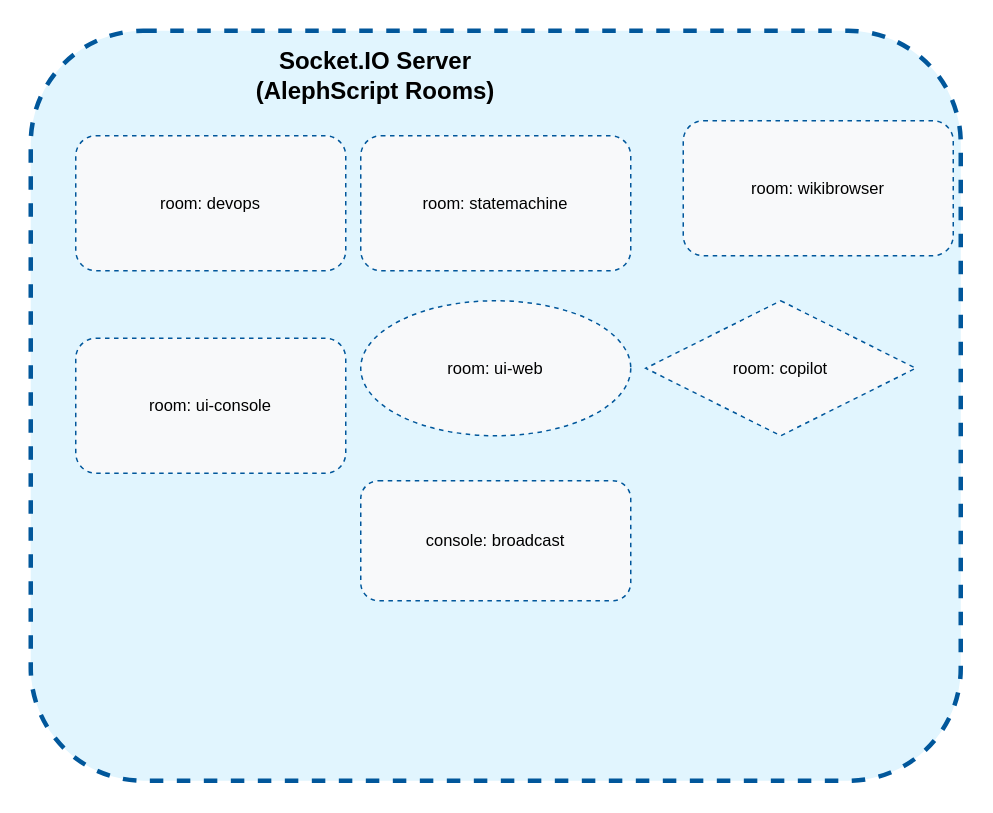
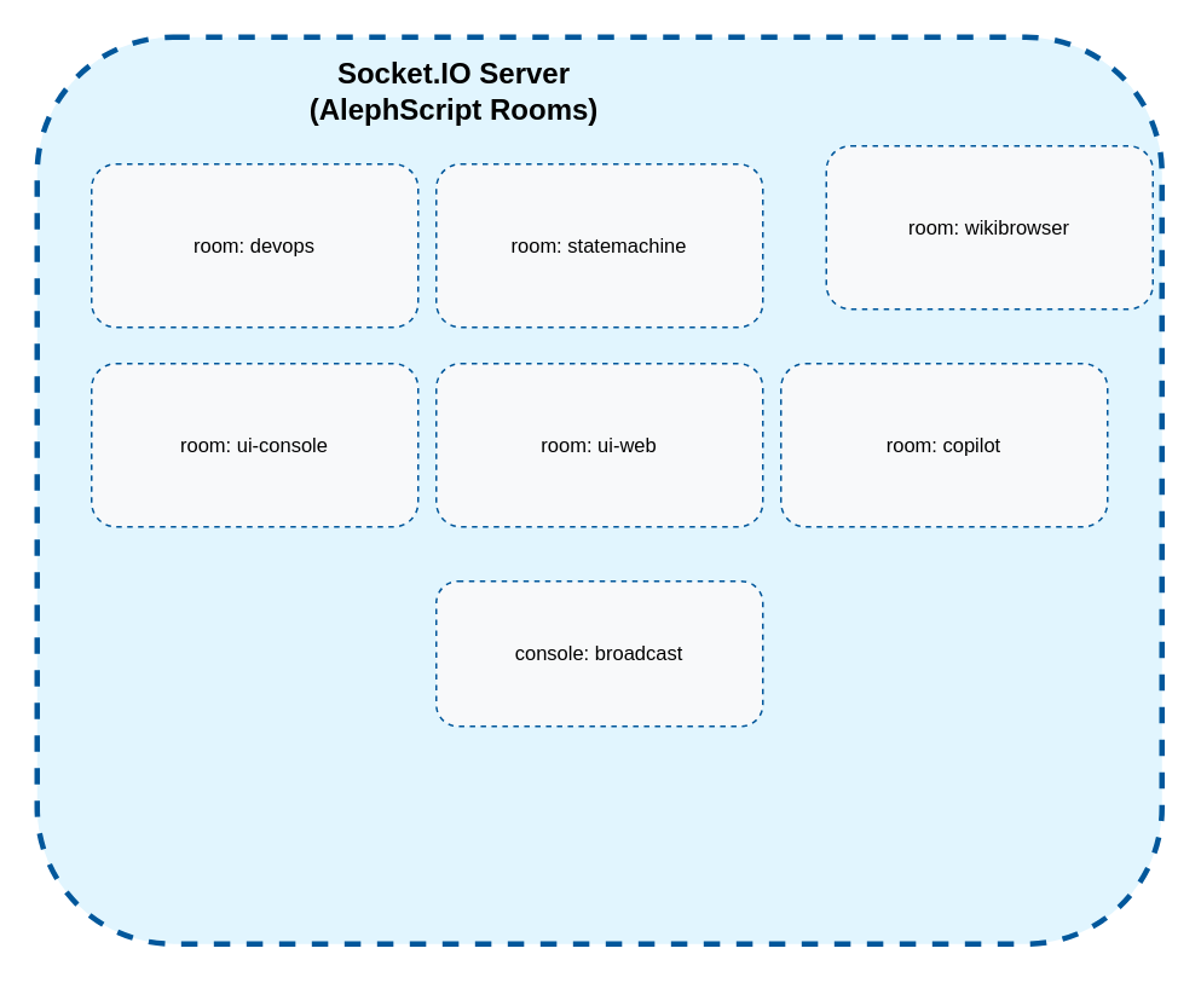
- <mxCell id="9" value="room: ui-web" style="ellipse;whiteSpace=wrap;html=1;fontSize=11;fillColor=#f8f9fa;strokeColor=#01579B;dashed=1;" vertex="1" parent="2"><mxGeometry x="220" y="180" width="180" height="90" as="geometry" /></mxCell>
+ <mxCell id="9" value="room: ui-web" style="rounded=1;whiteSpace=wrap;html=1;fontSize=11;fillColor=#f8f9fa;strokeColor=#01579B;dashed=1;" vertex="1" parent="2"><mxGeometry x="220" y="180" width="180" height="90" as="geometry" /></mxCell>
- <mxCell id="10" value="room: copilot" style="rhombus;whiteSpace=wrap;html=1;fontSize=11;fillColor=#f8f9fa;strokeColor=#01579B;dashed=1;" vertex="1" parent="2"><mxGeometry x="410" y="180" width="180" height="90" as="geometry" /></mxCell>
+ <mxCell id="10" value="room: copilot" style="rounded=1;whiteSpace=wrap;html=1;fontSize=11;fillColor=#f8f9fa;strokeColor=#01579B;dashed=1;" vertex="1" parent="2"><mxGeometry x="410" y="180" width="180" height="90" as="geometry" /></mxCell>
- <mxCell id="8" value="room: ui-console" style="rounded=1;whiteSpace=wrap;html=1;fontSize=11;fillColor=#f8f9fa;strokeColor=#01579B;dashed=1;" vertex="1" parent="2"><mxGeometry x="30" y="205" width="180" height="90" as="geometry" /></mxCell>
+ <mxCell id="8" value="room: ui-console" style="rounded=1;whiteSpace=wrap;html=1;fontSize=11;fillColor=#f8f9fa;strokeColor=#01579B;dashed=1;" vertex="1" parent="2"><mxGeometry x="30" y="180" width="180" height="90" as="geometry" /></mxCell>
